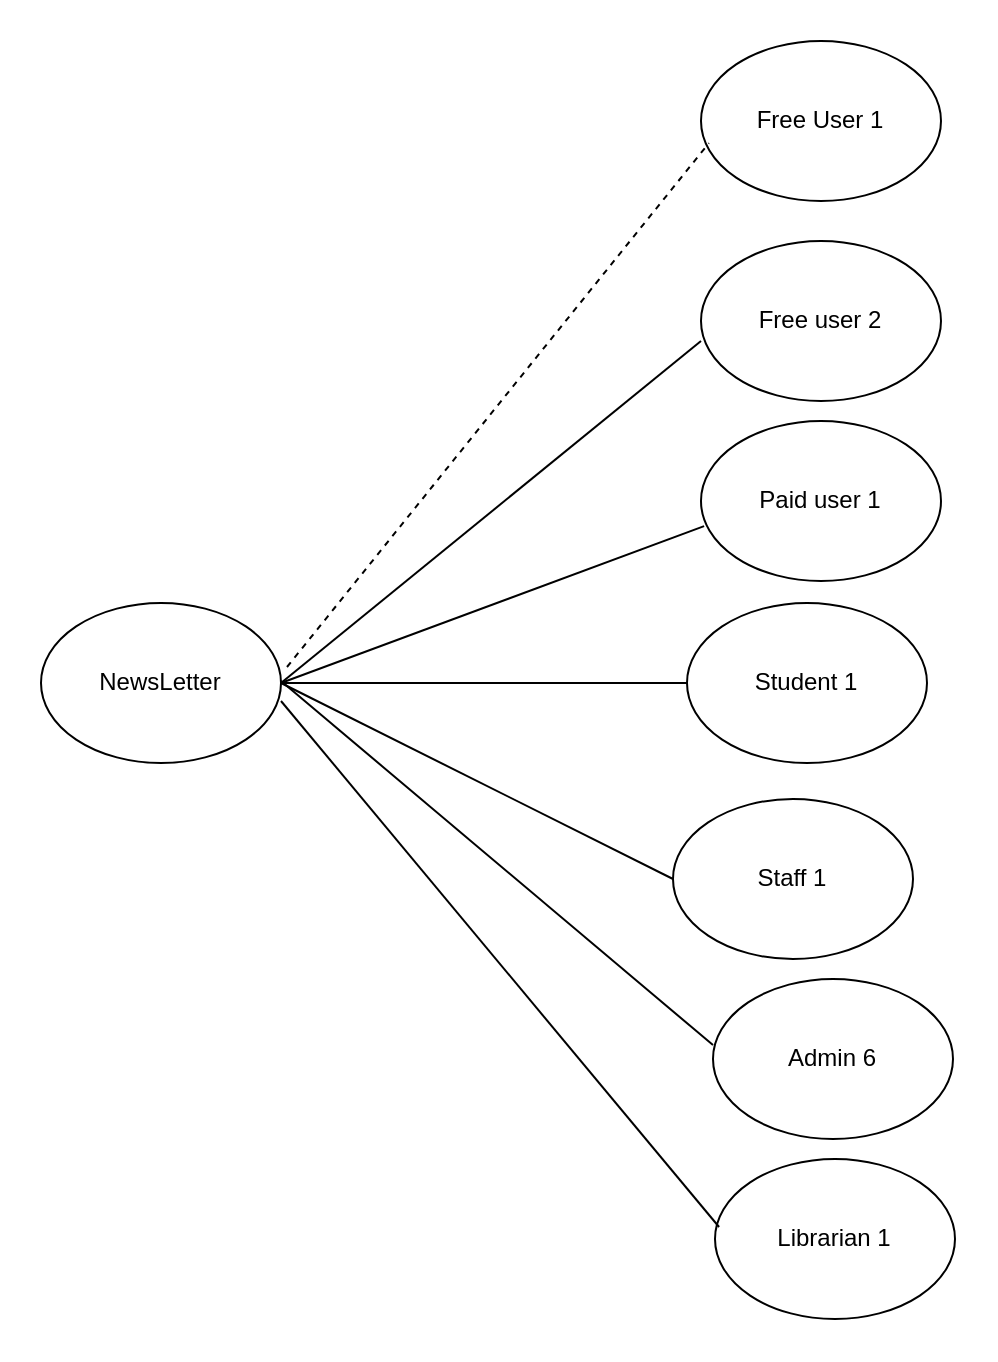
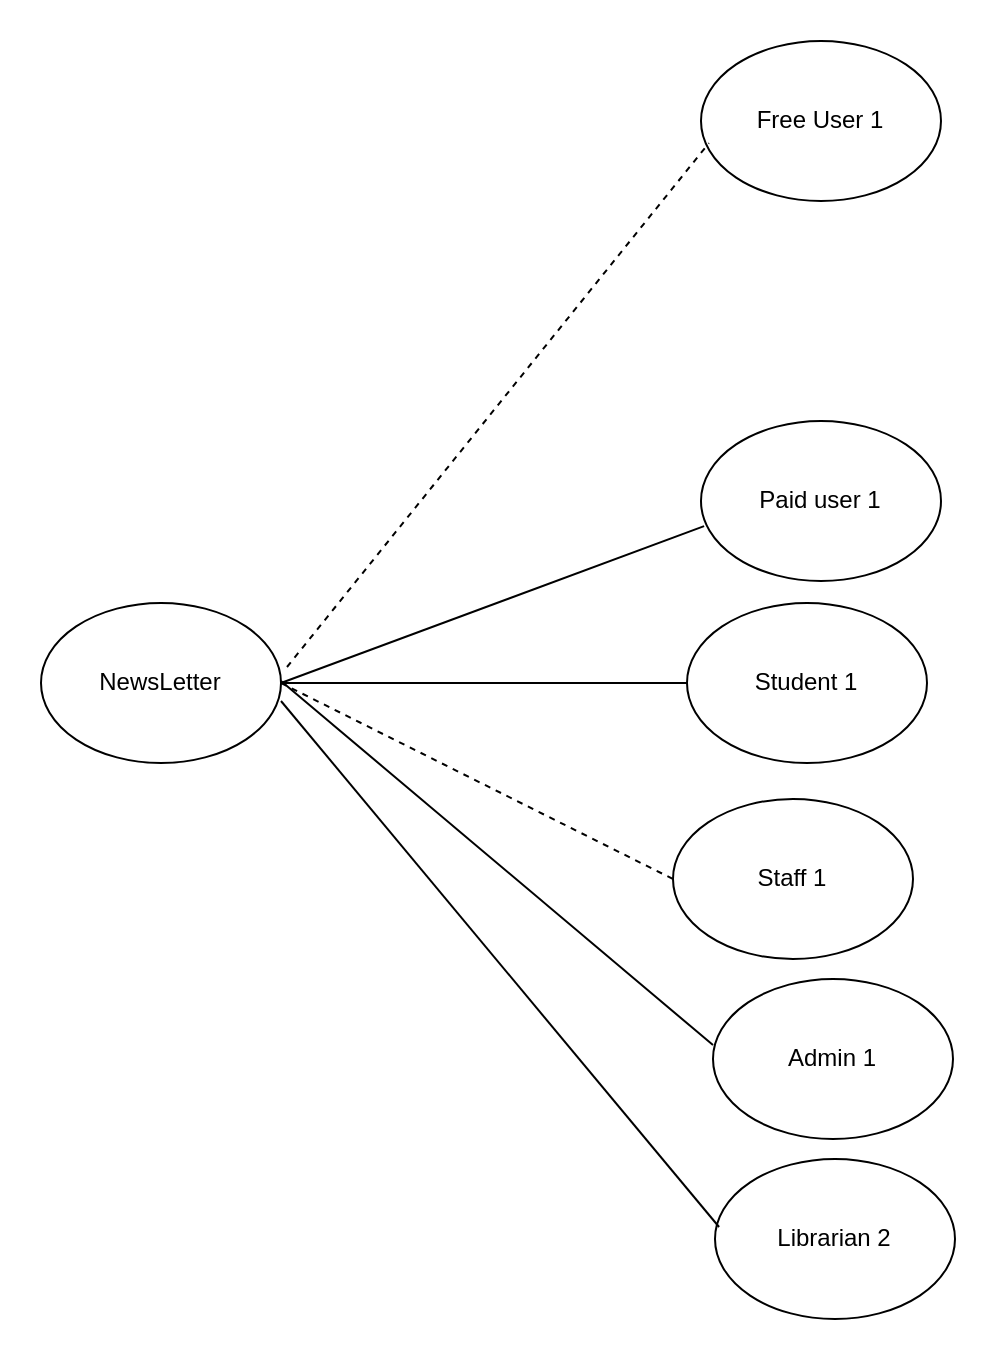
- <mxCell id="4" value="Free user 2" style="ellipse;whiteSpace=wrap;html=1;" parent="1" vertex="1"><mxGeometry x="350" y="120" width="120" height="80" as="geometry" /></mxCell>
- <mxCell id="11" value="" style="endArrow=none;html=1;rounded=0;exitX=1;exitY=0.5;exitDx=0;exitDy=0;entryX=0;entryY=0.625;entryDx=0;entryDy=0;entryPerimeter=0;" parent="1" source="2" target="4" edge="1"><mxGeometry width="50" height="50" relative="1" as="geometry"><mxPoint x="340" y="360" as="sourcePoint" /><mxPoint x="390" y="310" as="targetPoint" /></mxGeometry></mxCell>
- <mxCell id="14" value="" style="endArrow=none;html=1;rounded=0;exitX=1;exitY=0.5;exitDx=0;exitDy=0;entryX=0;entryY=0.5;entryDx=0;entryDy=0;" parent="1" source="2" target="7" edge="1"><mxGeometry width="50" height="50" relative="1" as="geometry"><mxPoint x="170" y="430" as="sourcePoint" /><mxPoint x="220" y="380" as="targetPoint" /></mxGeometry></mxCell>
+ <mxCell id="14" value="" style="endArrow=none;html=1;rounded=0;exitX=1;exitY=0.5;exitDx=0;exitDy=0;entryX=0;entryY=0.5;entryDx=0;entryDy=0;dashed=1;" parent="1" source="2" target="7" edge="1"><mxGeometry width="50" height="50" relative="1" as="geometry"><mxPoint x="170" y="430" as="sourcePoint" /><mxPoint x="220" y="380" as="targetPoint" /></mxGeometry></mxCell>
- <mxCell id="8" value="Admin 6" style="ellipse;whiteSpace=wrap;html=1;" parent="1" vertex="1"><mxGeometry x="356" y="489" width="120" height="80" as="geometry" /></mxCell>
+ <mxCell id="8" value="Admin 1" style="ellipse;whiteSpace=wrap;html=1;" parent="1" vertex="1"><mxGeometry x="356" y="489" width="120" height="80" as="geometry" /></mxCell>
- <mxCell id="9" value="Librarian 1" style="ellipse;whiteSpace=wrap;html=1;" parent="1" vertex="1"><mxGeometry x="357" y="579" width="120" height="80" as="geometry" /></mxCell>
+ <mxCell id="9" value="Librarian 2" style="ellipse;whiteSpace=wrap;html=1;" parent="1" vertex="1"><mxGeometry x="357" y="579" width="120" height="80" as="geometry" /></mxCell>
